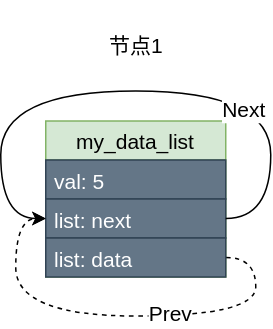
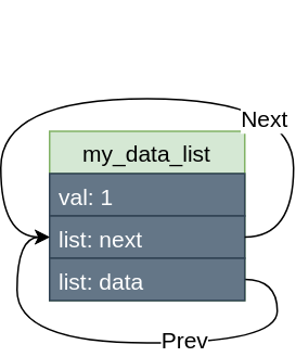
- <mxCell id="10" value="节点1" style="text;html=1;align=center;verticalAlign=middle;resizable=0;points=[];autosize=1;fontSize=14;" vertex="1" parent="1"><mxGeometry x="55" y="20" width="50" height="20" as="geometry" /></mxCell>
- <mxCell id="3" value="val: 5" style="text;strokeColor=#314354;fillColor=#647687;align=left;verticalAlign=top;spacingLeft=4;spacingRight=4;overflow=hidden;rotatable=0;points=[[0,0.5],[1,0.5]];portConstraint=eastwest;fontColor=#ffffff;fontSize=14;" vertex="1" parent="2"><mxGeometry y="26" width="120" height="26" as="geometry" /></mxCell>
+ <mxCell id="3" value="val: 1" style="text;strokeColor=#314354;fillColor=#647687;align=left;verticalAlign=top;spacingLeft=4;spacingRight=4;overflow=hidden;rotatable=0;points=[[0,0.5],[1,0.5]];portConstraint=eastwest;fontColor=#ffffff;fontSize=14;" vertex="1" parent="2"><mxGeometry y="26" width="120" height="26" as="geometry" /></mxCell>
- <mxCell id="5" style="edgeStyle=orthogonalEdgeStyle;curved=1;rounded=0;orthogonalLoop=1;jettySize=auto;html=1;exitX=1;exitY=0.5;exitDx=0;exitDy=0;entryX=0;entryY=0.5;entryDx=0;entryDy=0;fontSize=14;dashed=1;" edge="1" parent="2" source="7" target="4"><mxGeometry relative="1" as="geometry"><Array as="points"><mxPoint x="140" y="91" /><mxPoint x="140" y="130" /><mxPoint x="-20" y="130" /><mxPoint x="-20" y="65" /></Array></mxGeometry></mxCell>
+ <mxCell id="5" style="edgeStyle=orthogonalEdgeStyle;curved=1;rounded=0;orthogonalLoop=1;jettySize=auto;html=1;exitX=1;exitY=0.5;exitDx=0;exitDy=0;entryX=0;entryY=0.5;entryDx=0;entryDy=0;fontSize=14;" edge="1" parent="2" source="7" target="4"><mxGeometry relative="1" as="geometry"><Array as="points"><mxPoint x="140" y="91" /><mxPoint x="140" y="130" /><mxPoint x="-20" y="130" /><mxPoint x="-20" y="65" /></Array></mxGeometry></mxCell>
